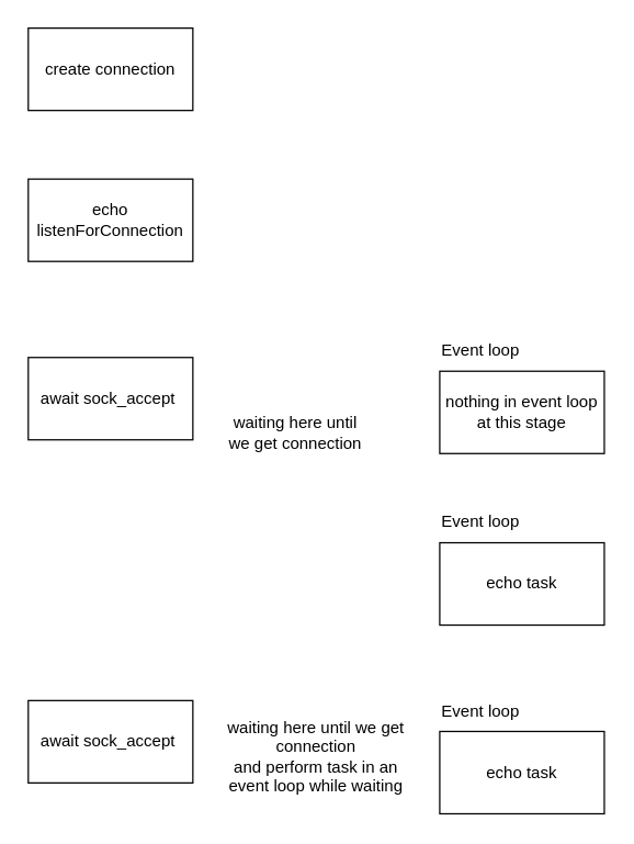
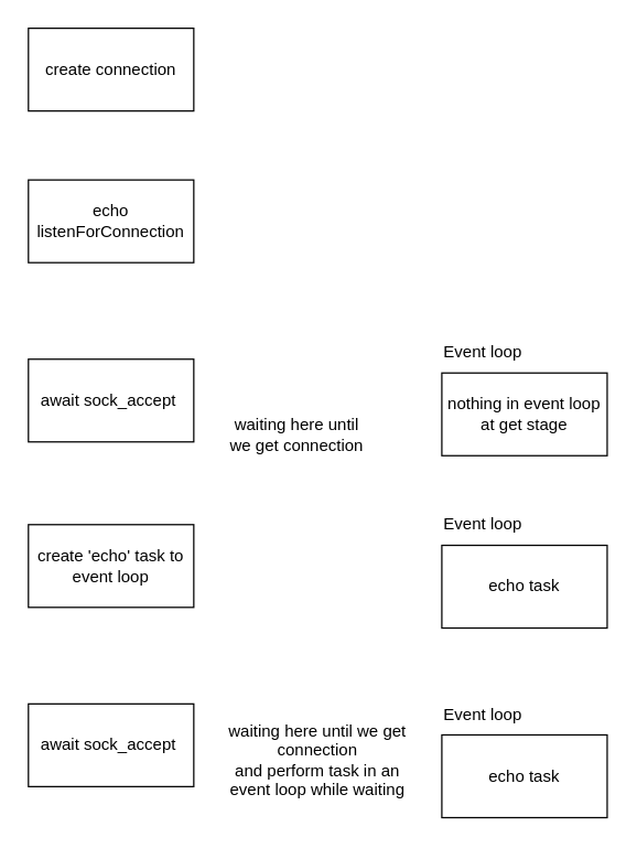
- <mxCell id="8" value="nothing in event loop at this stage" style="rounded=0;whiteSpace=wrap;html=1;" vertex="1" parent="1"><mxGeometry x="320" y="270" width="120" height="60" as="geometry" /></mxCell>
+ <mxCell id="8" value="nothing in event loop at get stage" style="rounded=0;whiteSpace=wrap;html=1;" vertex="1" parent="1"><mxGeometry x="320" y="270" width="120" height="60" as="geometry" /></mxCell>
+ <mxCell id="5" value="create 'echo' task to event loop" style="rounded=0;whiteSpace=wrap;html=1;" vertex="1" parent="1"><mxGeometry x="20" y="380" width="120" height="60" as="geometry" /></mxCell>
